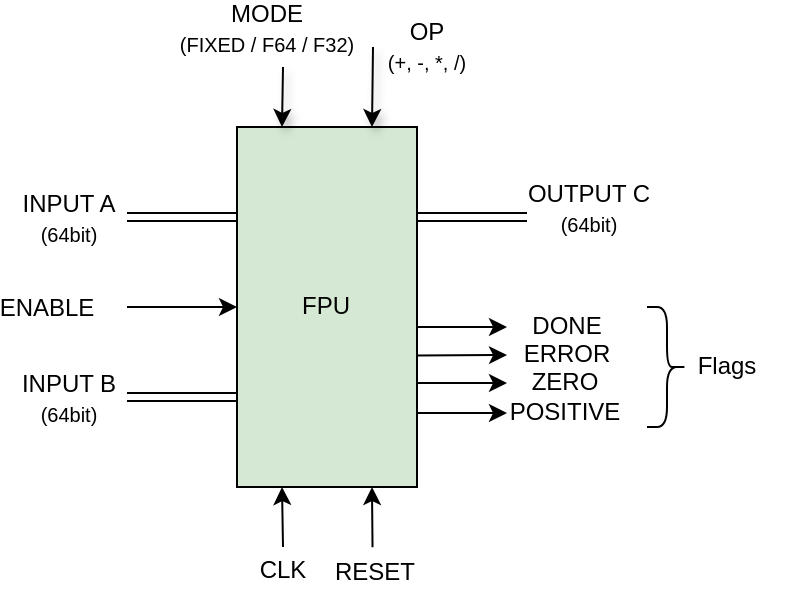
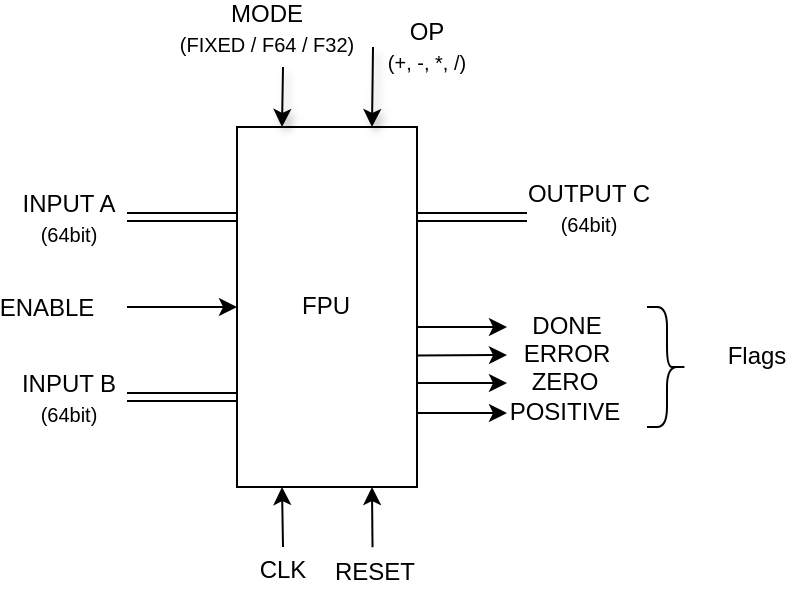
- <mxCell id="8" value="FPU" style="rounded=0;whiteSpace=wrap;html=1;fillColor=#d5e8d4;" parent="1" vertex="1"><mxGeometry x="75" y="60" width="90" height="180" as="geometry" /></mxCell>
+ <mxCell id="8" value="FPU" style="rounded=0;whiteSpace=wrap;html=1;" parent="1" vertex="1"><mxGeometry x="75" y="60" width="90" height="180" as="geometry" /></mxCell>
- <mxCell id="28" value="Flags" style="text;html=1;align=center;verticalAlign=middle;resizable=0;points=[];;autosize=1;" vertex="1" parent="1"><mxGeometry x="300" y="170" width="40" height="20" as="geometry" /></mxCell>
+ <mxCell id="28" value="Flags" style="text;html=1;align=center;verticalAlign=middle;resizable=0;points=[];;autosize=1;" vertex="1" parent="1"><mxGeometry x="315" y="165" width="40" height="20" as="geometry" /></mxCell>
